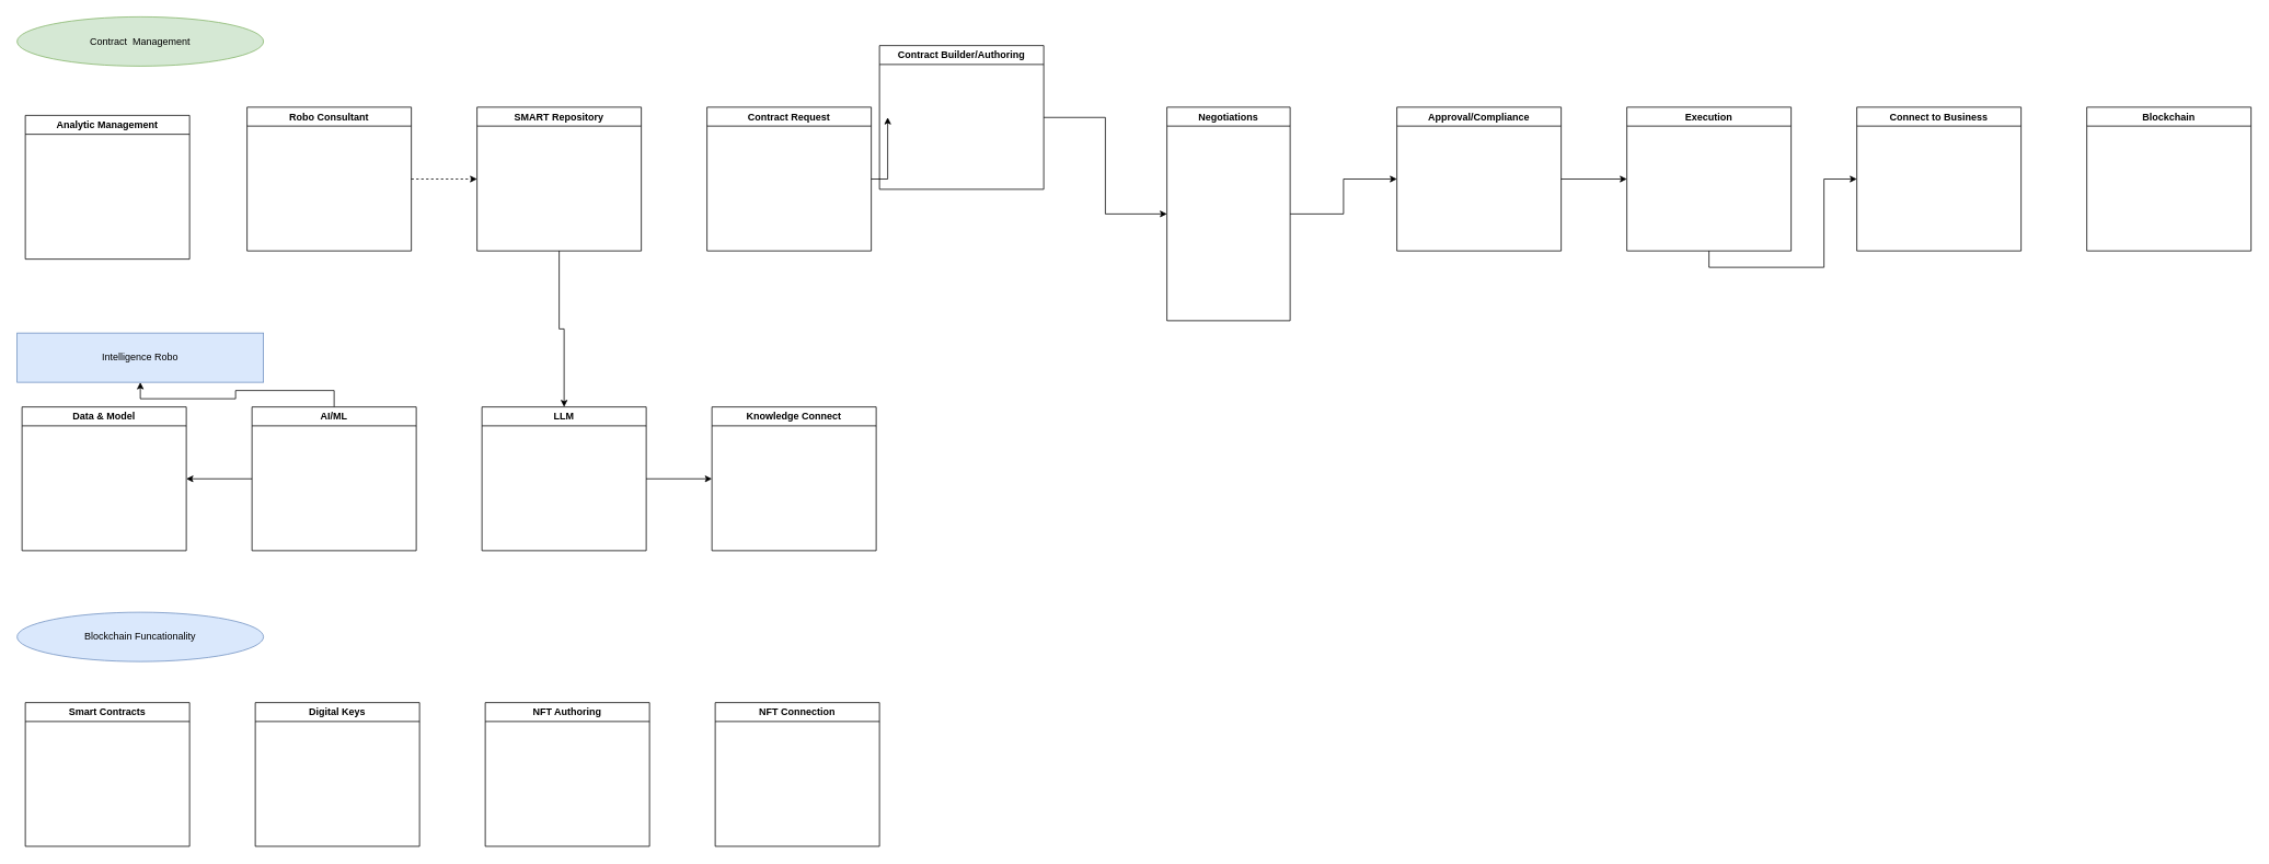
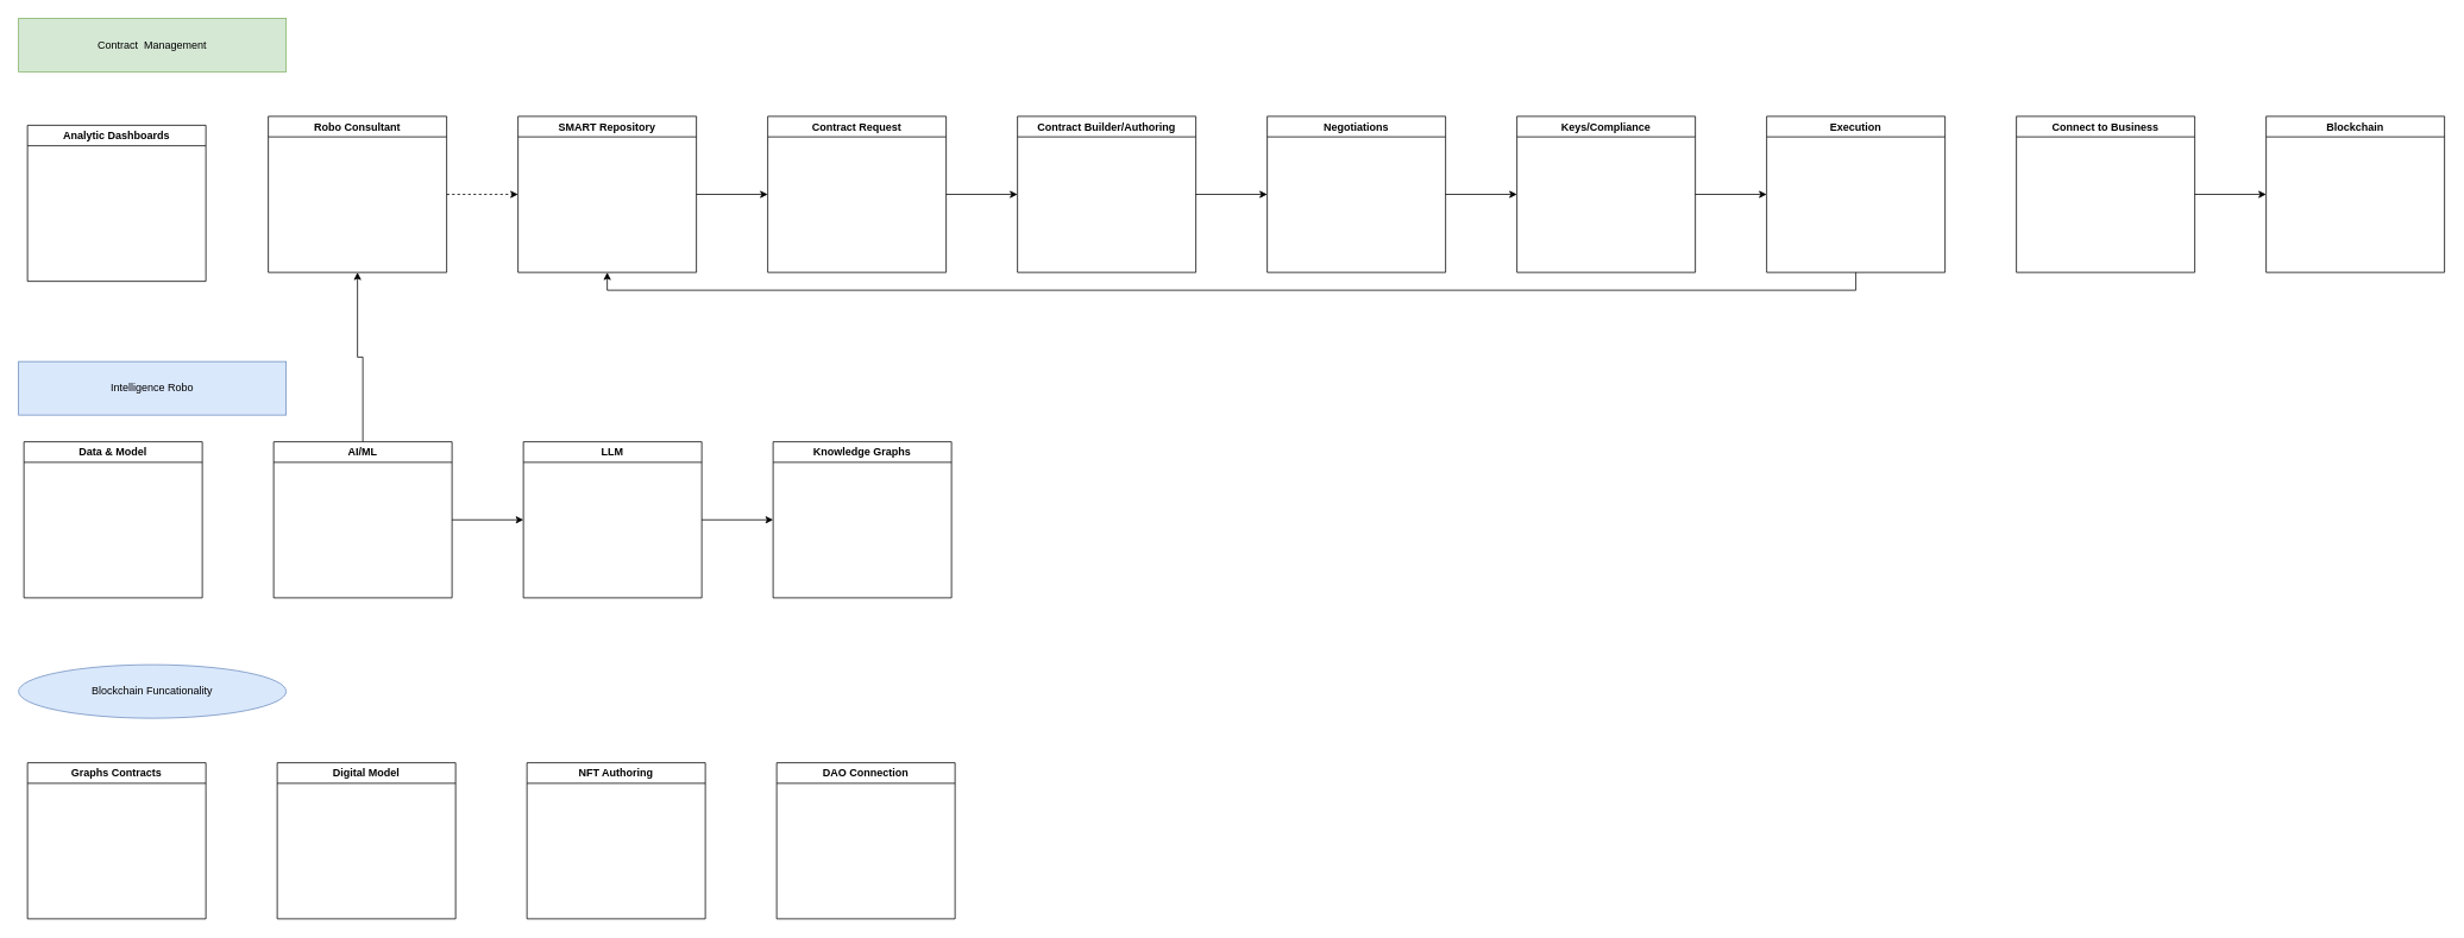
- <mxCell id="19" value="Contract&amp;nbsp; Management" style="ellipse;whiteSpace=wrap;html=1;fillColor=#d5e8d4;strokeColor=#82b366;" vertex="1" parent="1"><mxGeometry x="20" y="20" width="300" height="60" as="geometry" /></mxCell>
+ <mxCell id="19" value="Contract&amp;nbsp; Management" style="rounded=0;whiteSpace=wrap;html=1;fillColor=#d5e8d4;strokeColor=#82b366;" vertex="1" parent="1"><mxGeometry x="20" y="20" width="300" height="60" as="geometry" /></mxCell>
- <mxCell id="10" value="Contract Builder/Authoring" style="swimlane;whiteSpace=wrap;html=1;" vertex="1" parent="1"><mxGeometry x="1070" y="55" width="200" height="175" as="geometry" /></mxCell>
+ <mxCell id="10" value="Contract Builder/Authoring" style="swimlane;whiteSpace=wrap;html=1;" vertex="1" parent="1"><mxGeometry x="1140" y="130" width="200" height="175" as="geometry" /></mxCell>
- <mxCell id="14" value="Approval/Compliance" style="swimlane;whiteSpace=wrap;html=1;" vertex="1" parent="1"><mxGeometry x="1700" y="130" width="200" height="175" as="geometry" /></mxCell>
+ <mxCell id="14" value="Keys/Compliance" style="swimlane;whiteSpace=wrap;html=1;" vertex="1" parent="1"><mxGeometry x="1700" y="130" width="200" height="175" as="geometry" /></mxCell>
- <mxCell id="22" value="Analytic Management" style="swimlane;whiteSpace=wrap;html=1;" vertex="1" parent="1"><mxGeometry x="30" y="140" width="200" height="175" as="geometry" /></mxCell>
+ <mxCell id="22" value="Analytic Dashboards" style="swimlane;whiteSpace=wrap;html=1;" vertex="1" parent="1"><mxGeometry x="30" y="140" width="200" height="175" as="geometry" /></mxCell>
+ <mxCell id="17" value="" style="edgeStyle=orthogonalEdgeStyle;rounded=0;orthogonalLoop=1;jettySize=auto;html=1;" edge="1" parent="1" source="18" target="29"><mxGeometry relative="1" as="geometry" /></mxCell>
- <mxCell id="15" style="edgeStyle=orthogonalEdgeStyle;rounded=0;orthogonalLoop=1;jettySize=auto;html=1;exitX=0.5;exitY=1;exitDx=0;exitDy=0;" edge="1" parent="1" source="16" target="18"><mxGeometry relative="1" as="geometry" /></mxCell>
+ <mxCell id="15" style="edgeStyle=orthogonalEdgeStyle;rounded=0;orthogonalLoop=1;jettySize=auto;html=1;exitX=0.5;exitY=1;exitDx=0;exitDy=0;entryX=0.5;entryY=1;entryDx=0;entryDy=0;" edge="1" parent="1" source="16" target="6"><mxGeometry relative="1" as="geometry" /></mxCell>
- <mxCell id="12" value="Negotiations" style="swimlane;whiteSpace=wrap;html=1;" vertex="1" parent="1"><mxGeometry x="1420" y="130" width="150" height="260" as="geometry" /></mxCell>
+ <mxCell id="12" value="Negotiations" style="swimlane;whiteSpace=wrap;html=1;" vertex="1" parent="1"><mxGeometry x="1420" y="130" width="200" height="175" as="geometry" /></mxCell>
- <mxCell id="5" value="" style="edgeStyle=orthogonalEdgeStyle;rounded=0;orthogonalLoop=1;jettySize=auto;html=1;" edge="1" parent="1" source="6" target="31"><mxGeometry relative="1" as="geometry" /></mxCell>
+ <mxCell id="5" value="" style="edgeStyle=orthogonalEdgeStyle;rounded=0;orthogonalLoop=1;jettySize=auto;html=1;" edge="1" parent="1" source="6" target="8"><mxGeometry relative="1" as="geometry" /></mxCell>
- <mxCell id="26" value="" style="edgeStyle=orthogonalEdgeStyle;rounded=0;orthogonalLoop=1;jettySize=auto;html=1;" edge="1" parent="1" source="28" target="20"><mxGeometry relative="1" as="geometry" /></mxCell>
+ <mxCell id="26" value="" style="edgeStyle=orthogonalEdgeStyle;rounded=0;orthogonalLoop=1;jettySize=auto;html=1;" edge="1" parent="1" source="28" target="31"><mxGeometry relative="1" as="geometry" /></mxCell>
- <mxCell id="33" value="Knowledge Connect" style="swimlane;whiteSpace=wrap;html=1;" vertex="1" parent="1"><mxGeometry x="866" y="495" width="200" height="175" as="geometry" /></mxCell>
+ <mxCell id="33" value="Knowledge Graphs" style="swimlane;whiteSpace=wrap;html=1;" vertex="1" parent="1"><mxGeometry x="866" y="495" width="200" height="175" as="geometry" /></mxCell>
- <mxCell id="27" value="" style="edgeStyle=orthogonalEdgeStyle;rounded=0;orthogonalLoop=1;jettySize=auto;html=1;" edge="1" parent="1" source="28" target="32"><mxGeometry relative="1" as="geometry" /></mxCell>
+ <mxCell id="27" value="" style="edgeStyle=orthogonalEdgeStyle;rounded=0;orthogonalLoop=1;jettySize=auto;html=1;" edge="1" parent="1" source="28" target="4"><mxGeometry relative="1" as="geometry" /></mxCell>
- <mxCell id="2" value="Smart Contracts" style="swimlane;whiteSpace=wrap;html=1;" vertex="1" parent="1"><mxGeometry x="30" y="855" width="200" height="175" as="geometry" /></mxCell>
+ <mxCell id="2" value="Graphs Contracts" style="swimlane;whiteSpace=wrap;html=1;" vertex="1" parent="1"><mxGeometry x="30" y="855" width="200" height="175" as="geometry" /></mxCell>
- <mxCell id="23" value="Digital Keys" style="swimlane;whiteSpace=wrap;html=1;" vertex="1" parent="1"><mxGeometry x="310" y="855" width="200" height="175" as="geometry" /></mxCell>
+ <mxCell id="23" value="Digital Model" style="swimlane;whiteSpace=wrap;html=1;" vertex="1" parent="1"><mxGeometry x="310" y="855" width="200" height="175" as="geometry" /></mxCell>
- <mxCell id="25" value="NFT Connection" style="swimlane;whiteSpace=wrap;html=1;" vertex="1" parent="1"><mxGeometry x="870" y="855" width="200" height="175" as="geometry" /></mxCell>
+ <mxCell id="25" value="DAO Connection" style="swimlane;whiteSpace=wrap;html=1;" vertex="1" parent="1"><mxGeometry x="870" y="855" width="200" height="175" as="geometry" /></mxCell>
